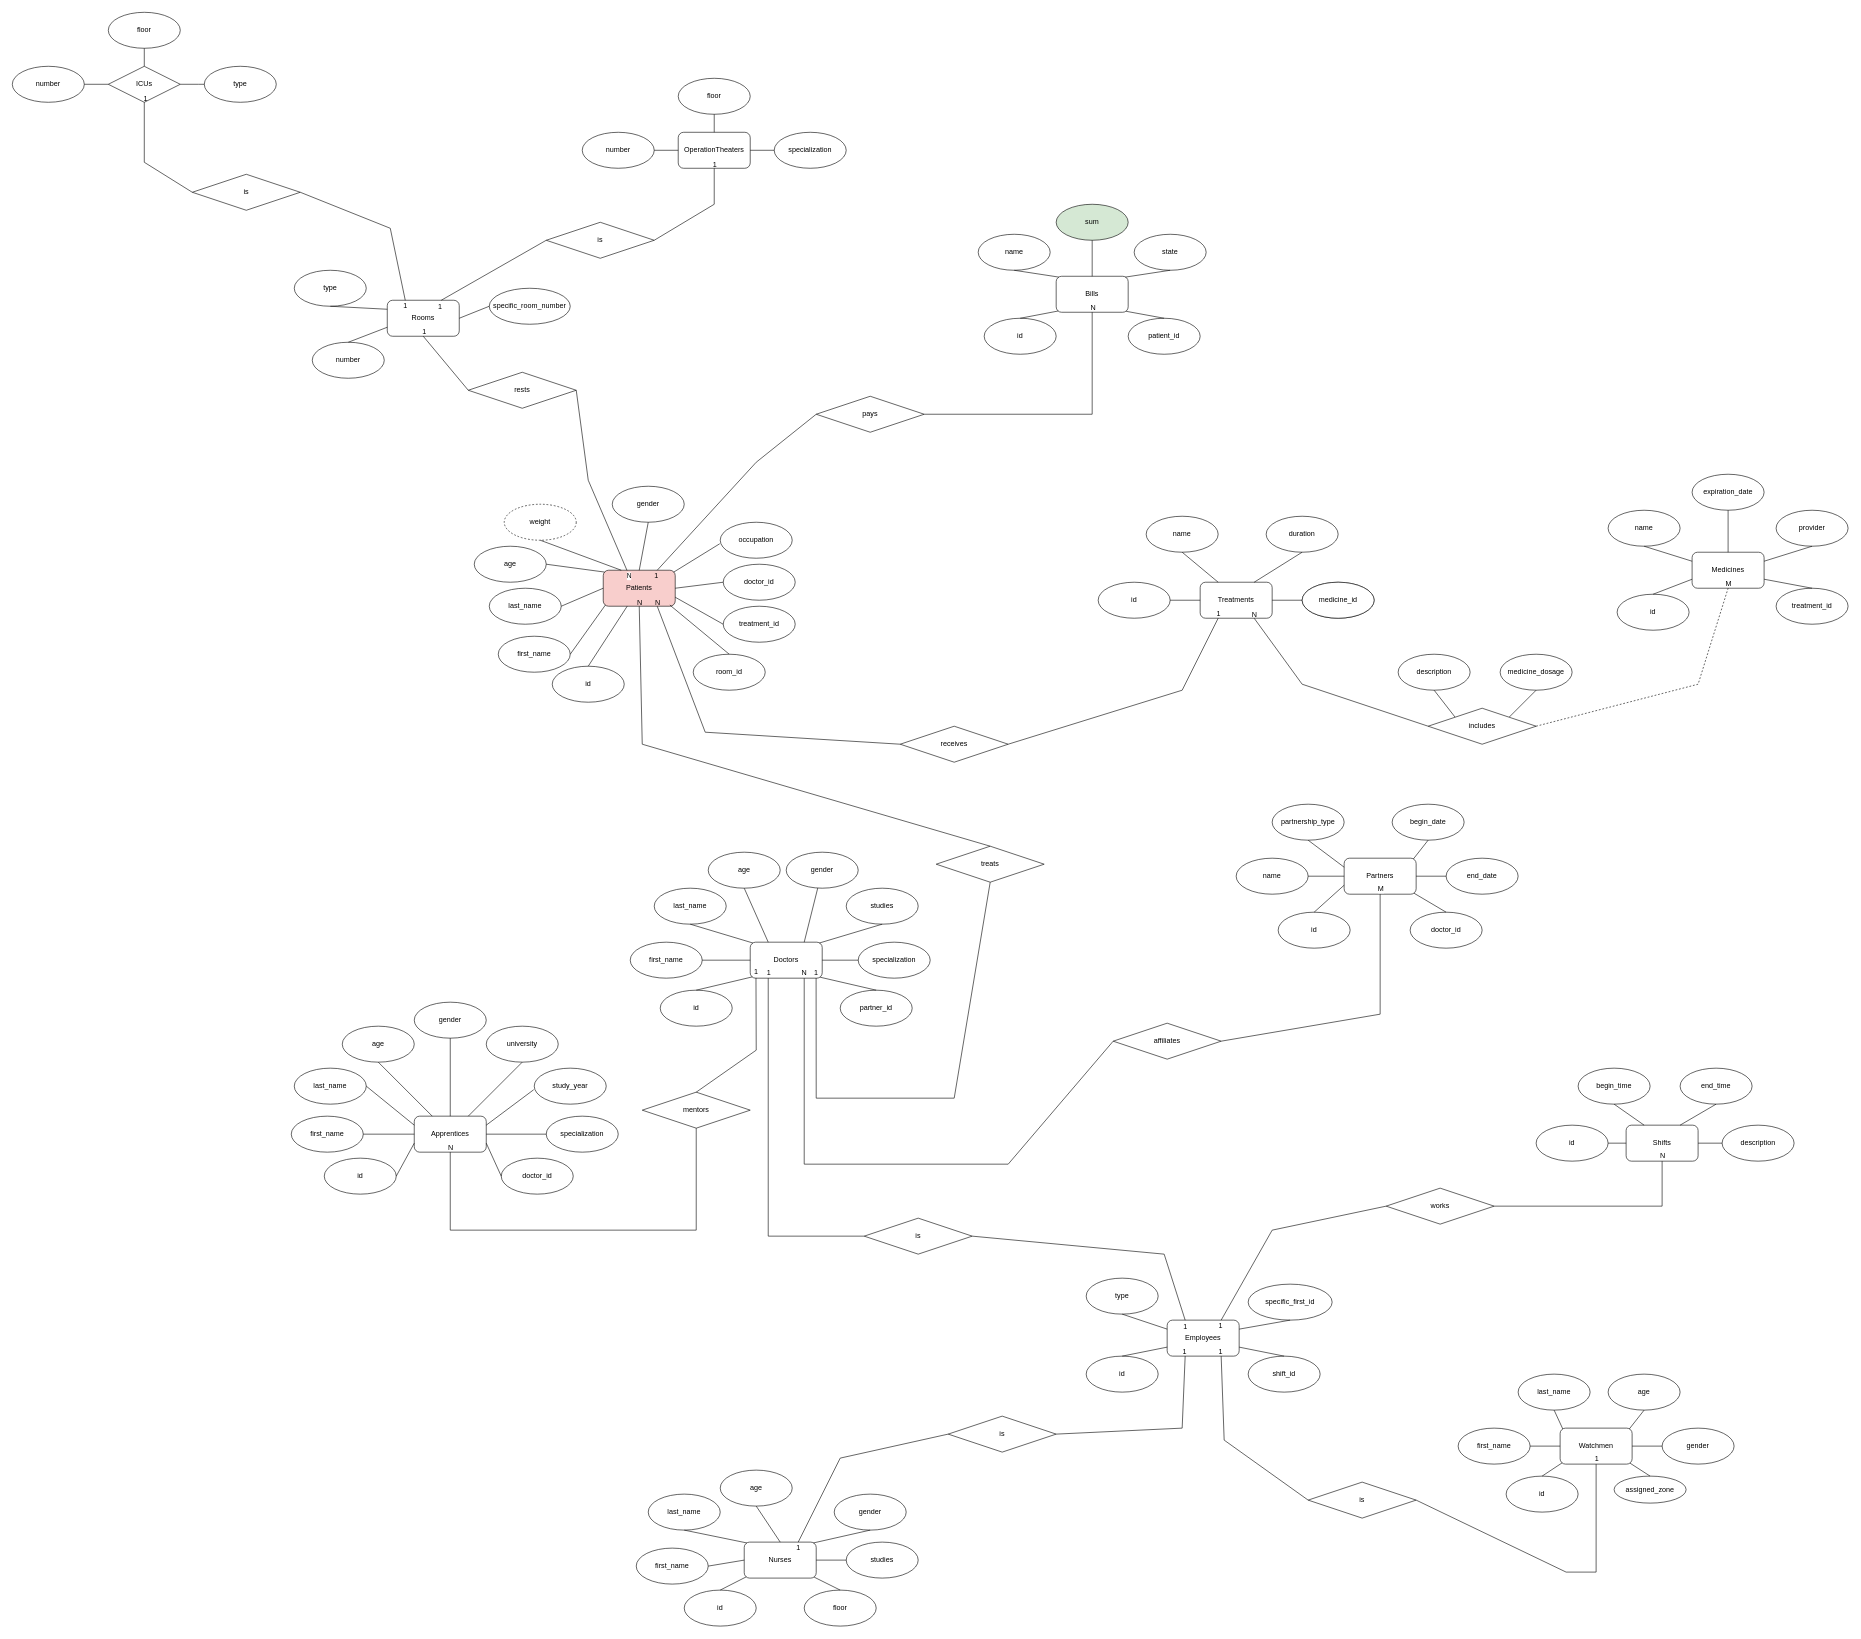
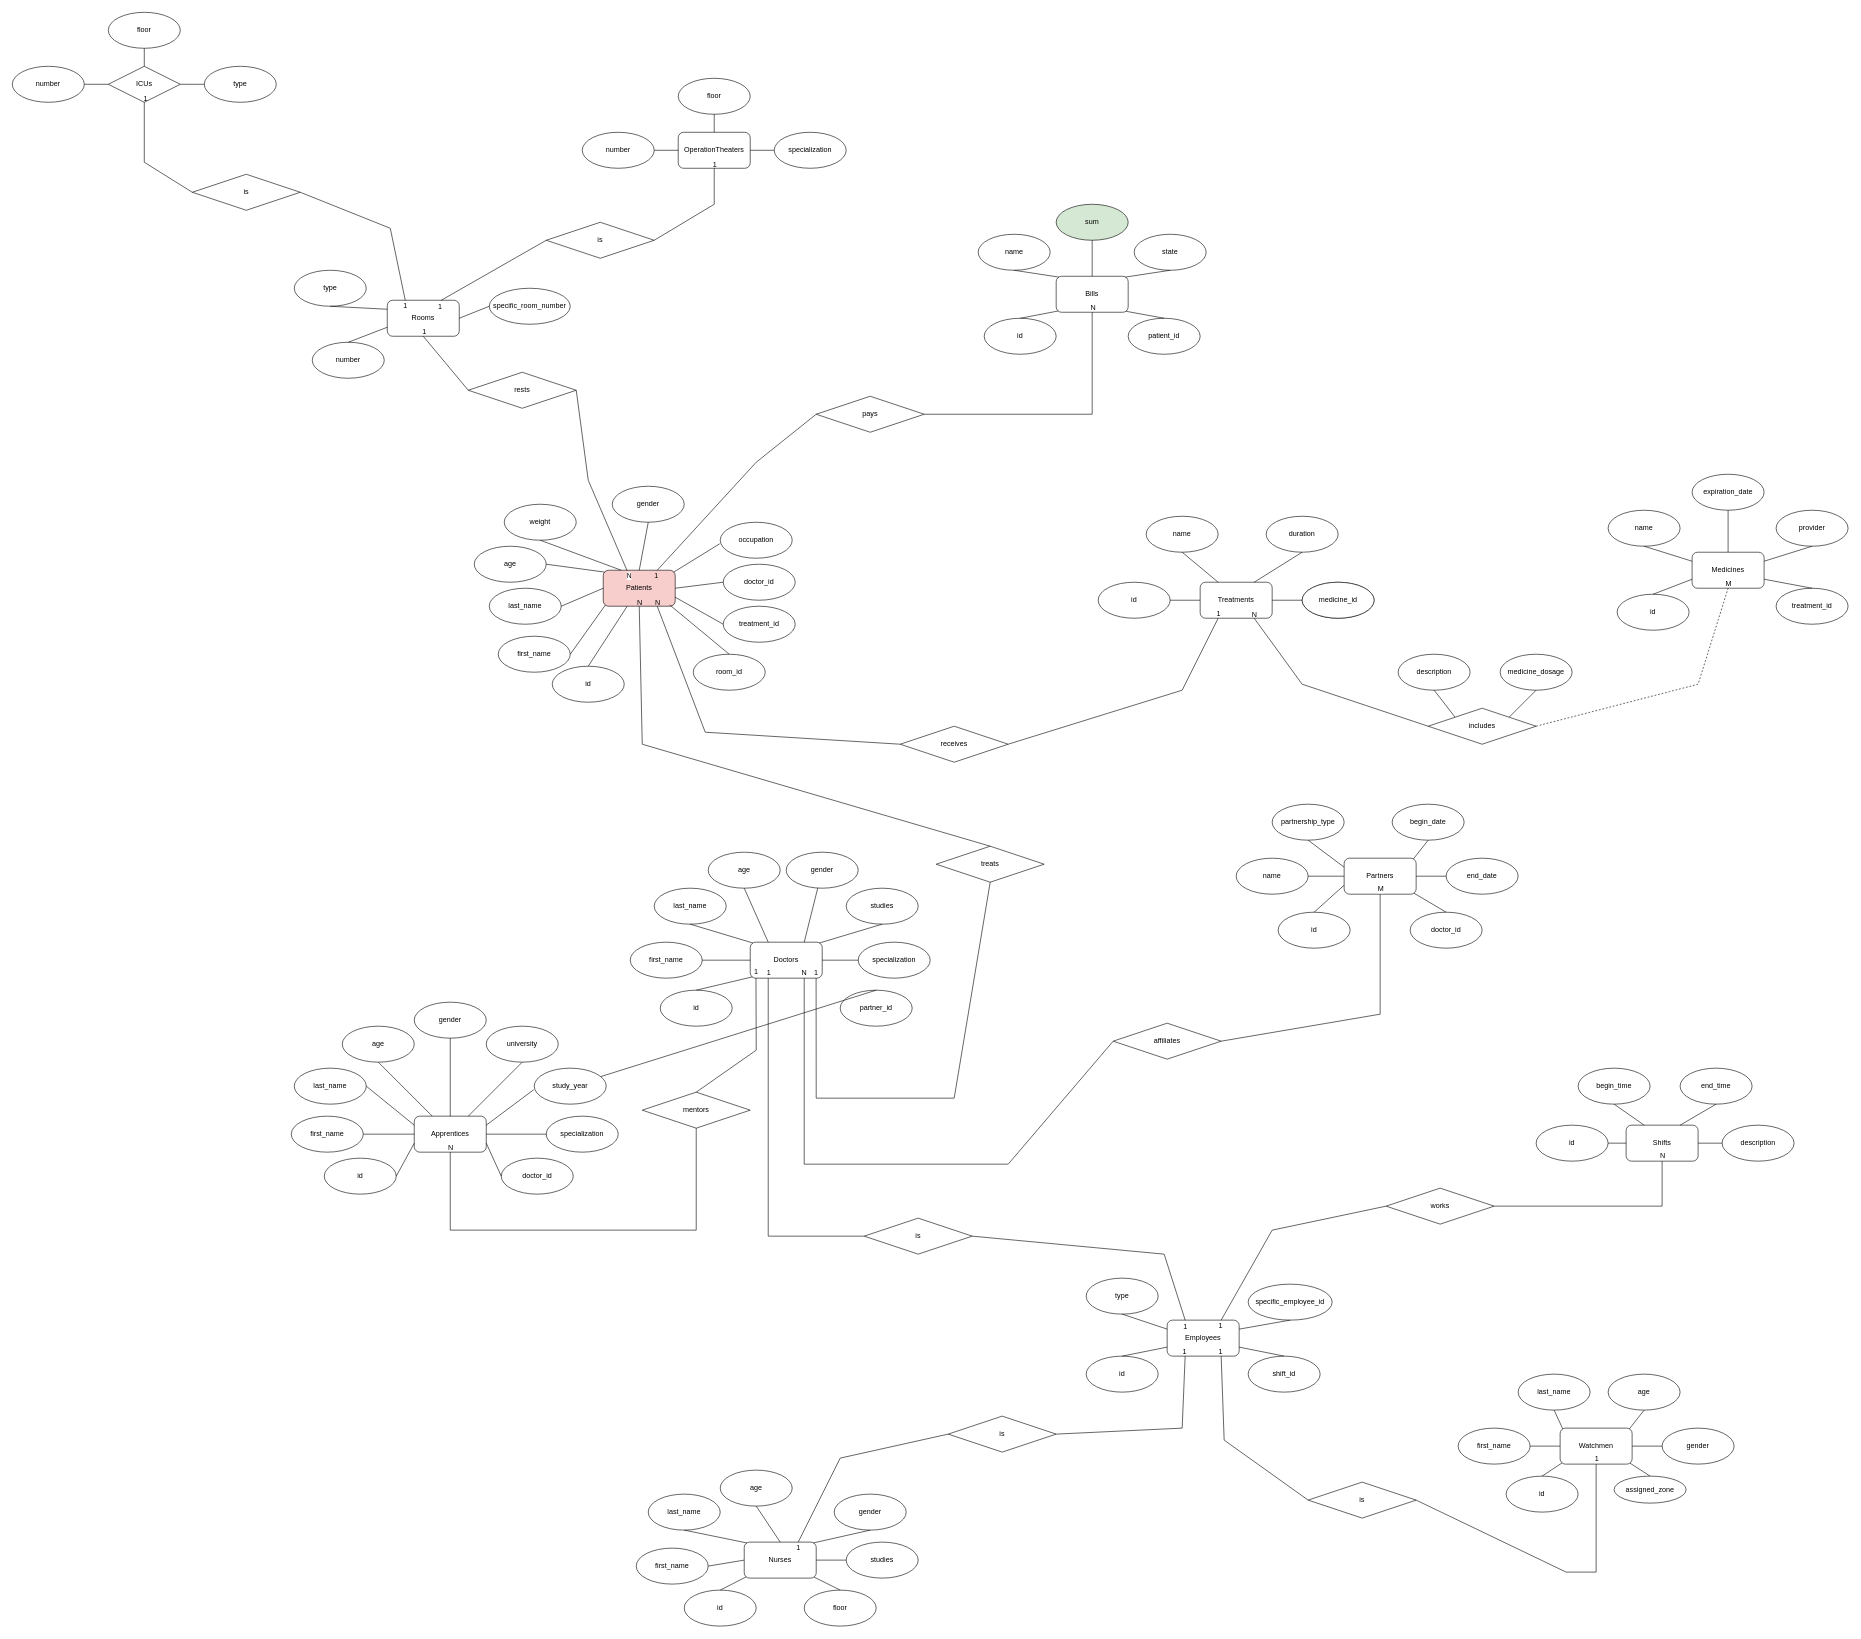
- <mxCell id="10" value="weight" style="ellipse;whiteSpace=wrap;html=1;dashed=1;" parent="1" vertex="1"><mxGeometry x="840" y="840" width="120" height="60" as="geometry" /></mxCell>
+ <mxCell id="10" value="weight" style="ellipse;whiteSpace=wrap;html=1;" parent="1" vertex="1"><mxGeometry x="840" y="840" width="120" height="60" as="geometry" /></mxCell>
- <mxCell id="38" value="" style="endArrow=none;html=1;rounded=0;entryX=0.971;entryY=0.973;entryDx=0;entryDy=0;entryPerimeter=0;exitX=0.5;exitY=0;exitDx=0;exitDy=0;" parent="1" source="32" target="3" edge="1"><mxGeometry width="50" height="50" relative="1" as="geometry"><mxPoint x="1420" y="1650" as="sourcePoint" /><mxPoint x="1470" y="1600" as="targetPoint" /></mxGeometry></mxCell>
+ <mxCell id="38" value="" style="endArrow=none;html=1;rounded=0;exitX=0.5;exitY=0;exitDx=0;exitDy=0;" parent="1" source="32" target="122" edge="1"><mxGeometry width="50" height="50" relative="1" as="geometry"><mxPoint x="1420" y="1650" as="sourcePoint" /><mxPoint x="1470" y="1600" as="targetPoint" /></mxGeometry></mxCell>
- <mxCell id="213" value="specific_first_id" style="ellipse;whiteSpace=wrap;html=1;" parent="1" vertex="1"><mxGeometry x="2080" y="2140" width="140" height="60" as="geometry" /></mxCell>
+ <mxCell id="213" value="specific_employee_id" style="ellipse;whiteSpace=wrap;html=1;" parent="1" vertex="1"><mxGeometry x="2080" y="2140" width="140" height="60" as="geometry" /></mxCell>
